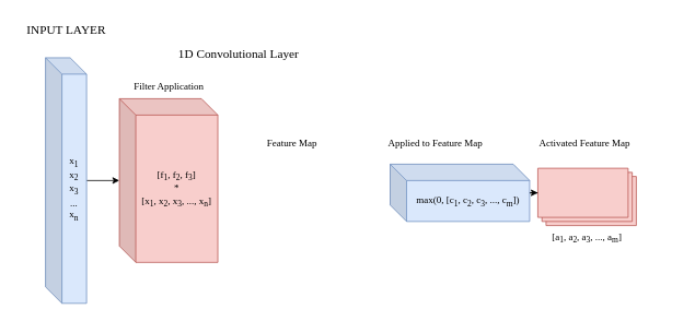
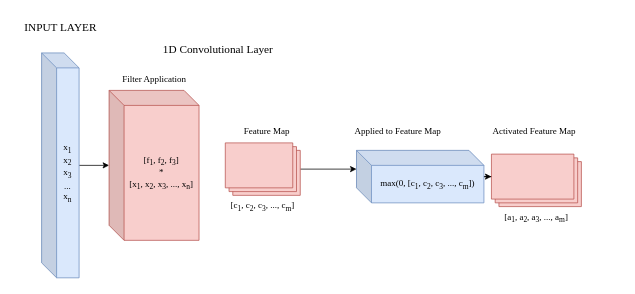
+ <mxCell id="10" value="[c&lt;sub&gt;1&lt;/sub&gt;, c&lt;sub&gt;2&lt;/sub&gt;, c&lt;sub&gt;3&lt;/sub&gt;, ..., c&lt;sub&gt;m&lt;/sub&gt;]" style="verticalLabelPosition=bottom;verticalAlign=top;html=1;shape=mxgraph.basic.layered_rect;dx=10;outlineConnect=0;whiteSpace=wrap;fillColor=#f8cecc;strokeColor=#b85450;fontFamily=Times New Roman;" vertex="1" parent="1"><mxGeometry x="300" y="190" width="100" height="70" as="geometry" /></mxCell>
+ <mxCell id="9" value="" style="edgeStyle=orthogonalEdgeStyle;rounded=0;orthogonalLoop=1;jettySize=auto;html=1;entryX=0;entryY=0;entryDx=0;entryDy=25;entryPerimeter=0;fontFamily=Times New Roman;" edge="1" parent="1" source="10" target="12"><mxGeometry relative="1" as="geometry" /></mxCell>
